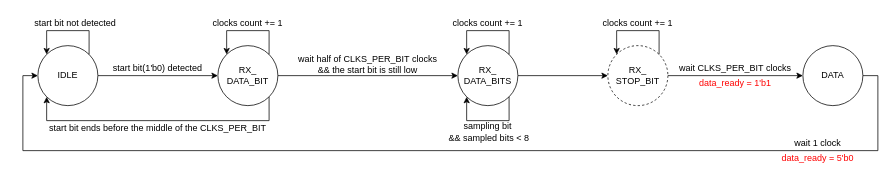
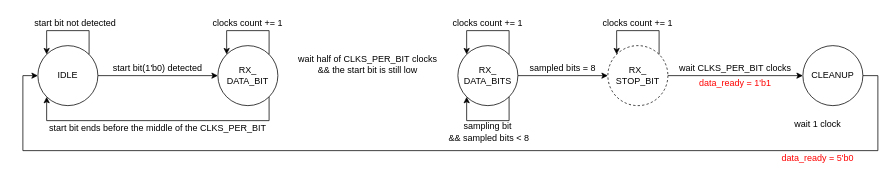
+ <mxCell id="22" value="sampled bits = 8" style="text;html=1;strokeColor=none;fillColor=none;align=center;verticalAlign=middle;whiteSpace=wrap;rounded=0;" vertex="1" parent="1"><mxGeometry x="690" y="80" width="120" height="20" as="geometry" /></mxCell>
- <mxCell id="16" style="edgeStyle=orthogonalEdgeStyle;rounded=0;orthogonalLoop=1;jettySize=auto;html=1;" edge="1" parent="1" source="5" target="15"><mxGeometry relative="1" as="geometry"><mxPoint x="670" y="100" as="targetPoint" /><mxPoint x="370" y="100" as="sourcePoint" /></mxGeometry></mxCell>
- <mxCell id="9" value="DATA" style="ellipse;whiteSpace=wrap;html=1;aspect=fixed;" vertex="1" parent="1"><mxGeometry x="1070" y="60" width="80" height="80" as="geometry" /></mxCell>
+ <mxCell id="9" value="CLEANUP" style="ellipse;whiteSpace=wrap;html=1;aspect=fixed;" vertex="1" parent="1"><mxGeometry x="1070" y="60" width="80" height="80" as="geometry" /></mxCell>
- <mxCell id="29" value="wait 1 clock" style="text;html=1;strokeColor=none;fillColor=none;align=center;verticalAlign=middle;whiteSpace=wrap;rounded=0;" vertex="1" parent="1"><mxGeometry x="1010" y="180" width="160" height="20" as="geometry" /></mxCell>
+ <mxCell id="29" value="wait 1 clock" style="text;html=1;strokeColor=none;fillColor=none;align=center;verticalAlign=middle;whiteSpace=wrap;rounded=0;" vertex="1" parent="1"><mxGeometry x="1010" y="155" width="160" height="20" as="geometry" /></mxCell>
